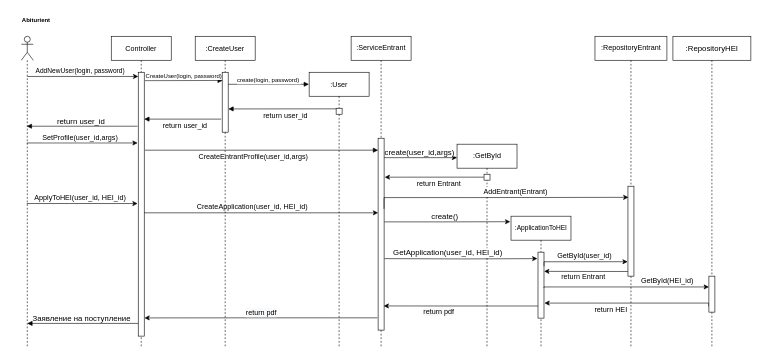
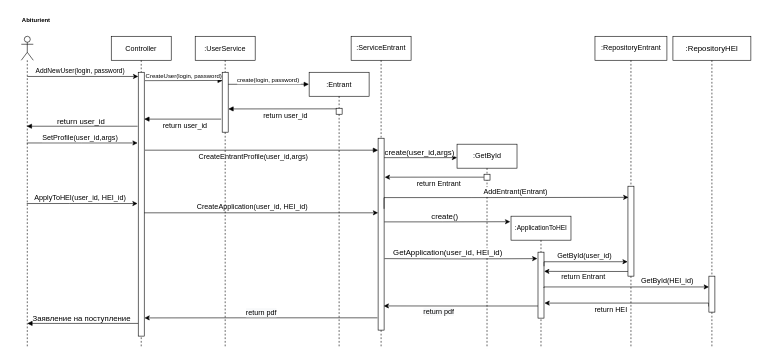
- <mxCell id="39" value=":CreateUser" style="shape=umlLifeline;perimeter=lifelinePerimeter;container=1;collapsible=0;recursiveResize=0;rounded=0;shadow=0;strokeWidth=1;" parent="1" vertex="1"><mxGeometry x="325" y="60" width="100" height="520" as="geometry" /></mxCell>
+ <mxCell id="39" value=":UserService" style="shape=umlLifeline;perimeter=lifelinePerimeter;container=1;collapsible=0;recursiveResize=0;rounded=0;shadow=0;strokeWidth=1;" parent="1" vertex="1"><mxGeometry x="325" y="60" width="100" height="520" as="geometry" /></mxCell>
- <mxCell id="4" value=":User" style="shape=umlLifeline;perimeter=lifelinePerimeter;container=1;collapsible=0;recursiveResize=0;rounded=0;shadow=0;strokeWidth=1;" parent="1" vertex="1"><mxGeometry x="515" y="120" width="100" height="460" as="geometry" /></mxCell>
+ <mxCell id="4" value=":Entrant" style="shape=umlLifeline;perimeter=lifelinePerimeter;container=1;collapsible=0;recursiveResize=0;rounded=0;shadow=0;strokeWidth=1;" parent="1" vertex="1"><mxGeometry x="515" y="120" width="100" height="460" as="geometry" /></mxCell>
